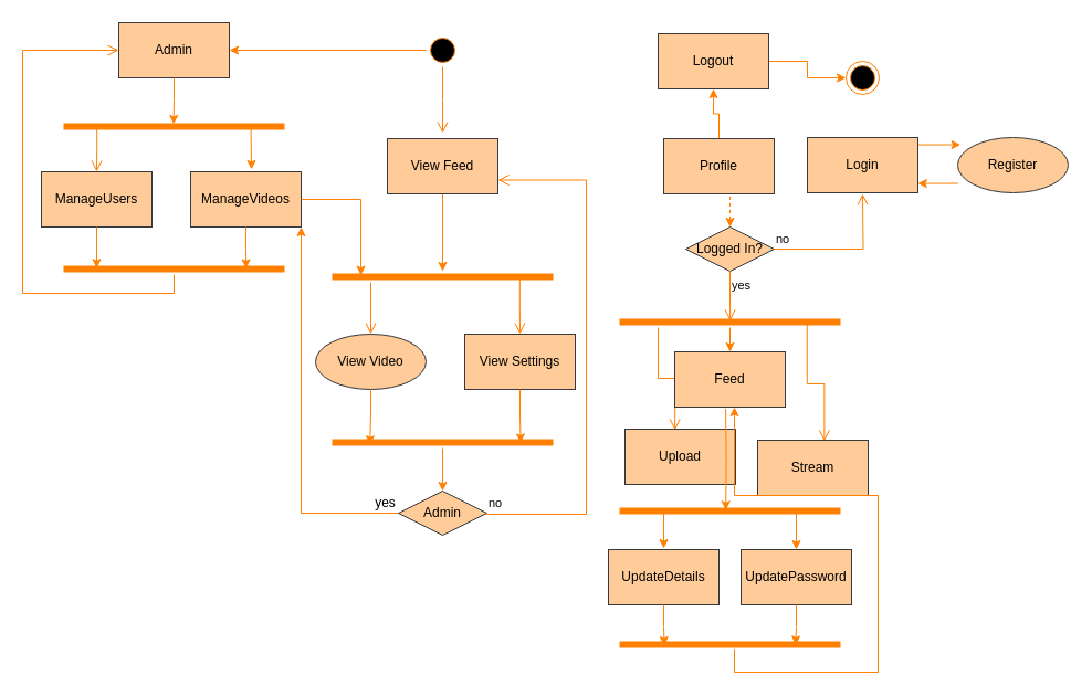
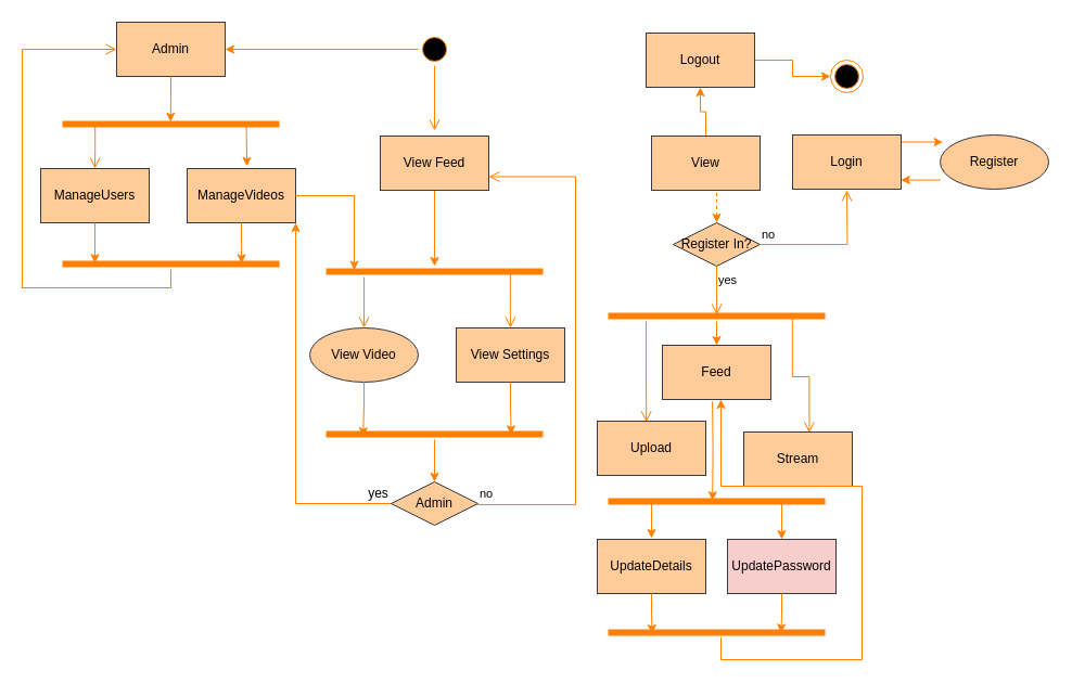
- <mxCell id="18" value="&lt;div&gt;Profile&lt;/div&gt;" style="html=1;dashed=0;whiteSpace=wrap;strokeColor=#36393d;fillColor=#ffcc99;" vertex="1" parent="1"><mxGeometry x="600" y="125" width="100" height="50" as="geometry" /></mxCell>
+ <mxCell id="18" value="&lt;div&gt;View&lt;/div&gt;" style="html=1;dashed=0;whiteSpace=wrap;strokeColor=#36393d;fillColor=#ffcc99;" vertex="1" parent="1"><mxGeometry x="600" y="125" width="100" height="50" as="geometry" /></mxCell>
- <mxCell id="52" value="Logged In?" style="rhombus;whiteSpace=wrap;html=1;fillColor=#ffcc99;strokeColor=#36393d;" vertex="1" parent="1"><mxGeometry x="620" y="205" width="80" height="40" as="geometry" /></mxCell>
+ <mxCell id="52" value="Register In?" style="rhombus;whiteSpace=wrap;html=1;fillColor=#ffcc99;strokeColor=#36393d;" vertex="1" parent="1"><mxGeometry x="620" y="205" width="80" height="40" as="geometry" /></mxCell>
- <mxCell id="23" value="Upload" style="html=1;dashed=0;whiteSpace=wrap;strokeColor=#36393d;fillColor=#ffcc99;" vertex="1" parent="1"><mxGeometry x="565" y="388" width="100" height="50" as="geometry" /></mxCell>
+ <mxCell id="23" value="Upload" style="html=1;dashed=0;whiteSpace=wrap;strokeColor=#36393d;fillColor=#ffcc99;" vertex="1" parent="1"><mxGeometry x="550" y="388" width="100" height="50" as="geometry" /></mxCell>
- <mxCell id="30" value="UpdatePassword" style="html=1;dashed=0;whiteSpace=wrap;strokeColor=#36393d;fillColor=#ffcc99;" vertex="1" parent="1"><mxGeometry x="670" y="497" width="100" height="50" as="geometry" /></mxCell>
+ <mxCell id="30" value="UpdatePassword" style="html=1;dashed=0;whiteSpace=wrap;strokeColor=#36393d;fillColor=#f8cecc;" vertex="1" parent="1"><mxGeometry x="670" y="497" width="100" height="50" as="geometry" /></mxCell>
